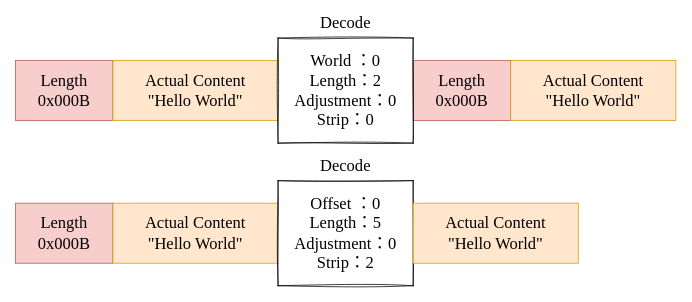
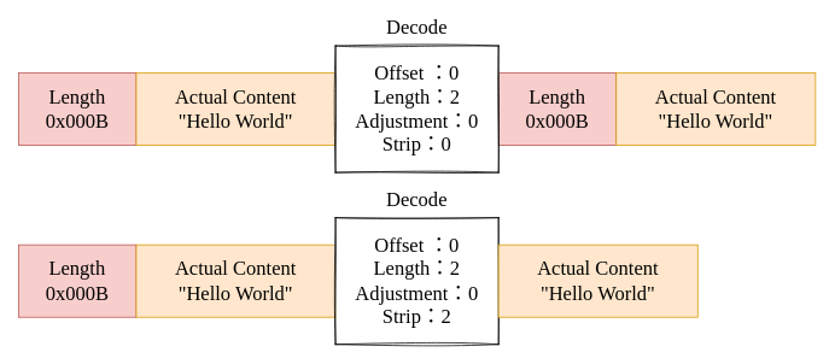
- <mxCell id="15" value="&lt;span&gt;World ：0&lt;/span&gt;&lt;br&gt;&lt;span&gt;Length：2&lt;/span&gt;&lt;br&gt;&lt;span&gt;Adjustment：0&lt;/span&gt;&lt;br&gt;&lt;span&gt;Strip：0&lt;/span&gt;" style="rounded=0;whiteSpace=wrap;html=1;fontFamily=Comic Sans MS;fontSize=22;align=center;glass=0;sketch=1;" parent="1" vertex="1"><mxGeometry x="370" y="50" width="180" height="140" as="geometry" /></mxCell>
+ <mxCell id="15" value="&lt;span&gt;Offset ：0&lt;/span&gt;&lt;br&gt;&lt;span&gt;Length：2&lt;/span&gt;&lt;br&gt;&lt;span&gt;Adjustment：0&lt;/span&gt;&lt;br&gt;&lt;span&gt;Strip：0&lt;/span&gt;" style="rounded=0;whiteSpace=wrap;html=1;fontFamily=Comic Sans MS;fontSize=22;align=center;glass=0;sketch=1;" parent="1" vertex="1"><mxGeometry x="370" y="50" width="180" height="140" as="geometry" /></mxCell>
- <mxCell id="12" value="&lt;span&gt;Offset ：0&lt;/span&gt;&lt;br&gt;&lt;span&gt;Length：5&lt;/span&gt;&lt;br&gt;&lt;span&gt;Adjustment：0&lt;/span&gt;&lt;br&gt;&lt;span&gt;Strip：2&lt;/span&gt;" style="rounded=0;whiteSpace=wrap;html=1;fontFamily=Comic Sans MS;fontSize=22;align=center;glass=0;sketch=1;" parent="1" vertex="1"><mxGeometry x="370" y="240" width="180" height="140" as="geometry" /></mxCell>
+ <mxCell id="12" value="&lt;span&gt;Offset ：0&lt;/span&gt;&lt;br&gt;&lt;span&gt;Length：2&lt;/span&gt;&lt;br&gt;&lt;span&gt;Adjustment：0&lt;/span&gt;&lt;br&gt;&lt;span&gt;Strip：2&lt;/span&gt;" style="rounded=0;whiteSpace=wrap;html=1;fontFamily=Comic Sans MS;fontSize=22;align=center;glass=0;sketch=1;" parent="1" vertex="1"><mxGeometry x="370" y="240" width="180" height="140" as="geometry" /></mxCell>
